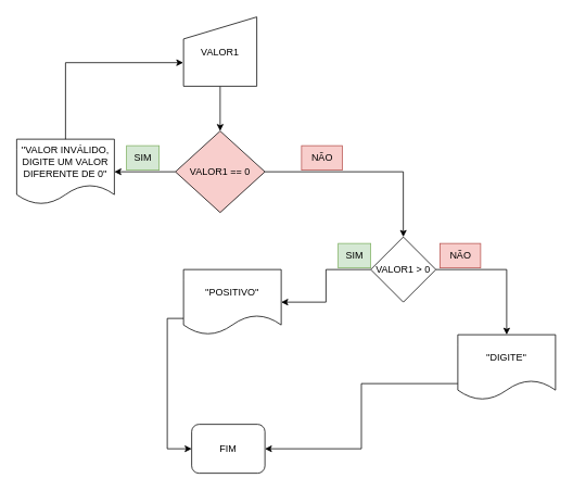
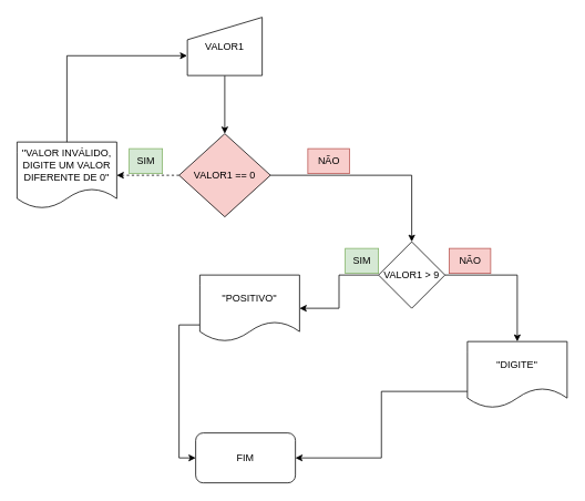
- <mxCell id="3" value="VALOR1" style="shape=manualInput;whiteSpace=wrap;html=1;size=27;" vertex="1" parent="1"><mxGeometry x="225" y="20" width="90" height="85" as="geometry" /></mxCell>
+ <mxCell id="3" value="VALOR1" style="shape=manualInput;whiteSpace=wrap;html=1;size=27;" vertex="1" parent="1"><mxGeometry x="225" y="20" width="90" height="70" as="geometry" /></mxCell>
- <mxCell id="4" value="" style="edgeStyle=orthogonalEdgeStyle;rounded=0;orthogonalLoop=1;jettySize=auto;html=1;" edge="1" parent="1" source="6" target="7"><mxGeometry relative="1" as="geometry" /></mxCell>
+ <mxCell id="4" value="" style="edgeStyle=orthogonalEdgeStyle;rounded=0;orthogonalLoop=1;jettySize=auto;html=1;dashed=1;" edge="1" parent="1" source="6" target="7"><mxGeometry relative="1" as="geometry" /></mxCell>
- <mxCell id="11" value="VALOR1 &amp;gt; 0" style="rhombus;whiteSpace=wrap;html=1;" vertex="1" parent="1"><mxGeometry x="455" y="290" width="80" height="80" as="geometry" /></mxCell>
+ <mxCell id="11" value="VALOR1 &amp;gt; 9" style="rhombus;whiteSpace=wrap;html=1;" vertex="1" parent="1"><mxGeometry x="455" y="290" width="80" height="80" as="geometry" /></mxCell>
- <mxCell id="13" value="''POSITIVO''" style="shape=document;whiteSpace=wrap;html=1;boundedLbl=1;" vertex="1" parent="1"><mxGeometry x="225" y="330" width="120" height="80" as="geometry" /></mxCell>
+ <mxCell id="13" value="''POSITIVO''" style="shape=document;whiteSpace=wrap;html=1;boundedLbl=1;" vertex="1" parent="1"><mxGeometry x="240" y="330" width="120" height="80" as="geometry" /></mxCell>
- <mxCell id="16" value="FIM" style="rounded=1;whiteSpace=wrap;html=1;" vertex="1" parent="1"><mxGeometry x="235" y="520" width="90" height="60" as="geometry" /></mxCell>
+ <mxCell id="16" value="FIM" style="rounded=1;whiteSpace=wrap;html=1;" vertex="1" parent="1"><mxGeometry x="235" y="520" width="120" height="60" as="geometry" /></mxCell>
